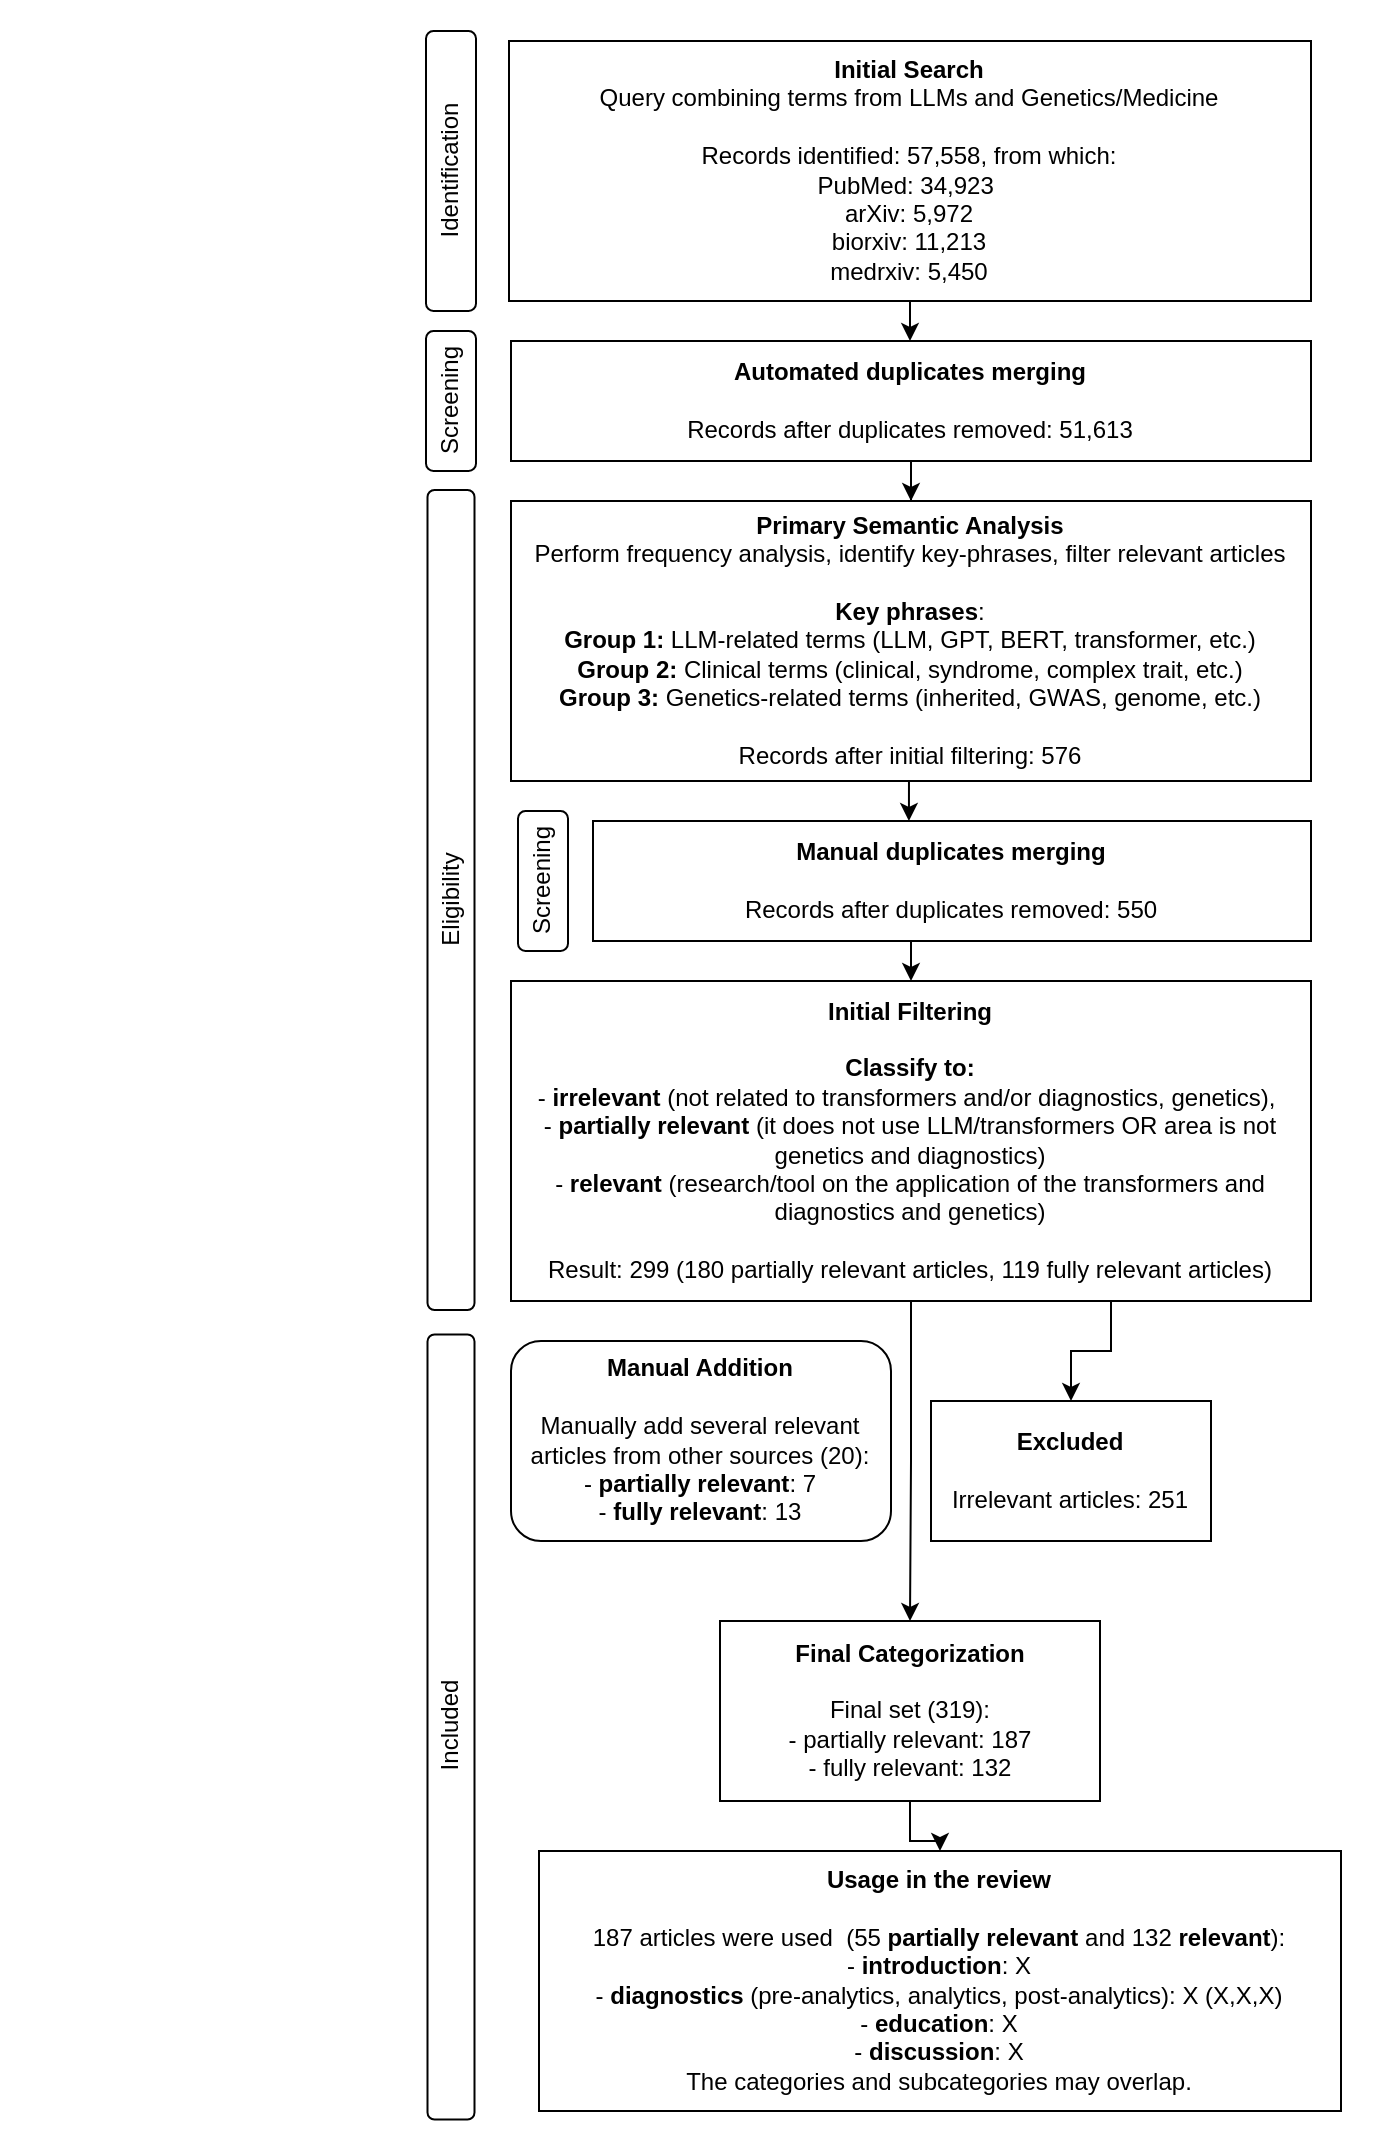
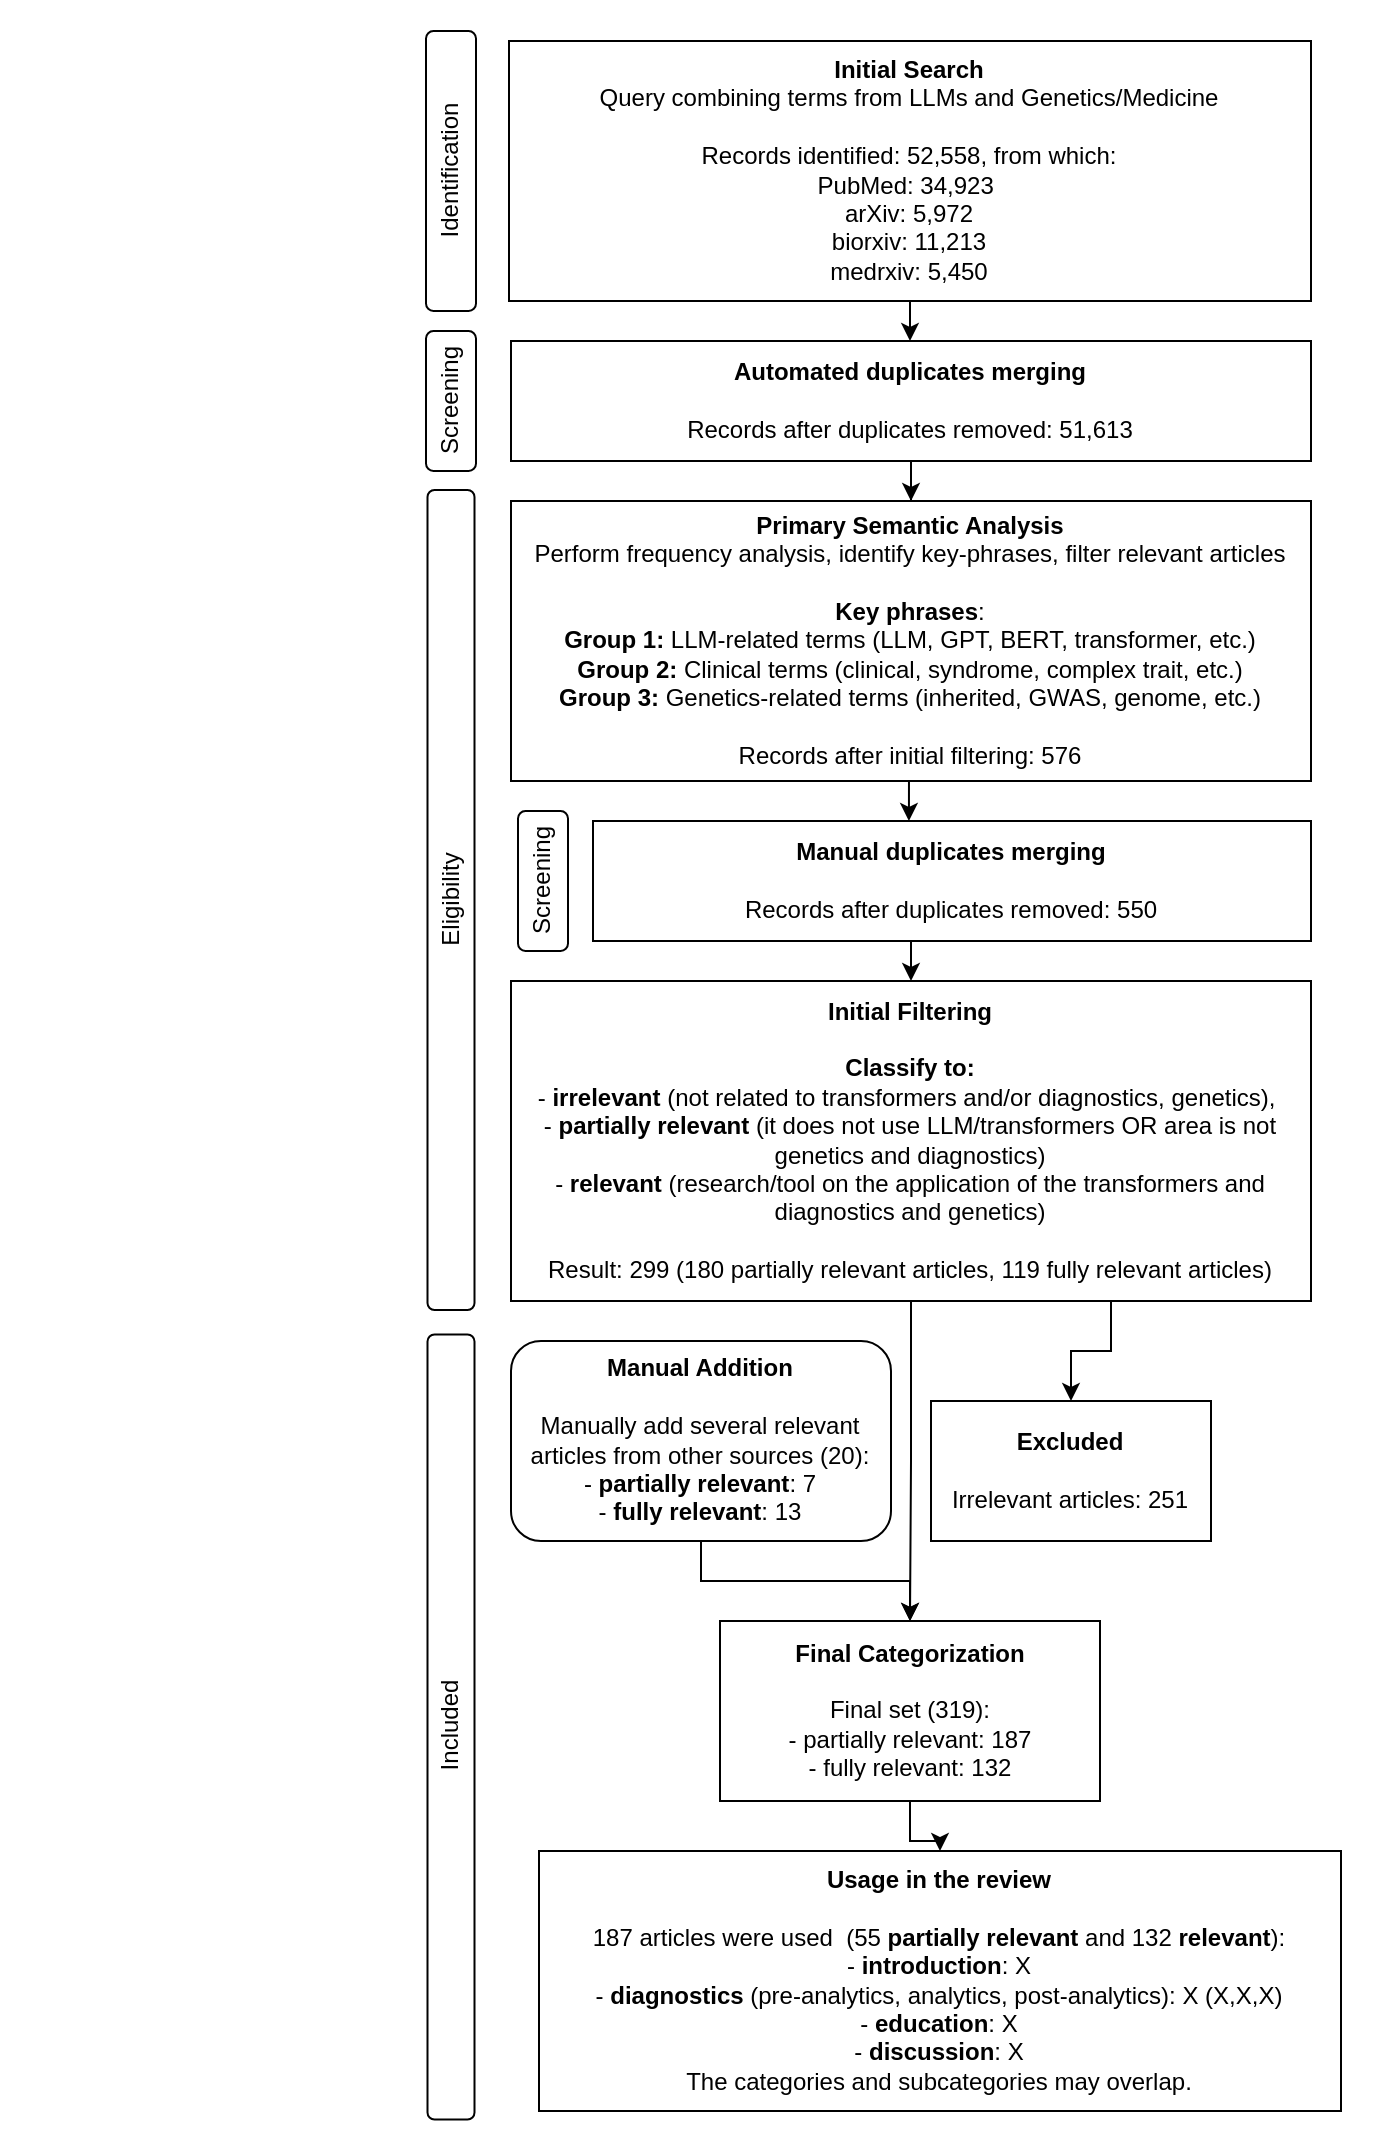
- <mxCell id="3" value="&lt;b&gt;Initial Search&lt;/b&gt;&lt;div&gt;Query combining terms from LLMs and Genetics/Medicine&lt;br&gt;&lt;div&gt;&lt;br&gt;&lt;/div&gt;&lt;div&gt;&lt;div&gt;&lt;span style=&quot;font-size: 12px;&quot;&gt;Records identified: 57,558, from which:&lt;/span&gt;&lt;/div&gt;&lt;div&gt;PubMed: 34,923&amp;nbsp;&lt;/div&gt;&lt;div&gt;arXiv: 5,972&lt;/div&gt;biorxiv: 11,213&lt;div&gt;medrxiv: 5,450&lt;br&gt;&lt;/div&gt;&lt;/div&gt;&lt;/div&gt;" style="rounded=0;whiteSpace=wrap;html=1;" vertex="1" parent="1"><mxGeometry x="254" y="20" width="401" height="130" as="geometry" /></mxCell>
+ <mxCell id="3" value="&lt;b&gt;Initial Search&lt;/b&gt;&lt;div&gt;Query combining terms from LLMs and Genetics/Medicine&lt;br&gt;&lt;div&gt;&lt;br&gt;&lt;/div&gt;&lt;div&gt;&lt;div&gt;&lt;span style=&quot;font-size: 12px;&quot;&gt;Records identified: 52,558, from which:&lt;/span&gt;&lt;/div&gt;&lt;div&gt;PubMed: 34,923&amp;nbsp;&lt;/div&gt;&lt;div&gt;arXiv: 5,972&lt;/div&gt;biorxiv: 11,213&lt;div&gt;medrxiv: 5,450&lt;br&gt;&lt;/div&gt;&lt;/div&gt;&lt;/div&gt;" style="rounded=0;whiteSpace=wrap;html=1;" vertex="1" parent="1"><mxGeometry x="254" y="20" width="401" height="130" as="geometry" /></mxCell>
+ <mxCell id="13" style="edgeStyle=orthogonalEdgeStyle;rounded=0;orthogonalLoop=1;jettySize=auto;html=1;entryX=0.5;entryY=0;entryDx=0;entryDy=0;" edge="1" parent="1" source="14" target="12"><mxGeometry relative="1" as="geometry" /></mxCell>
